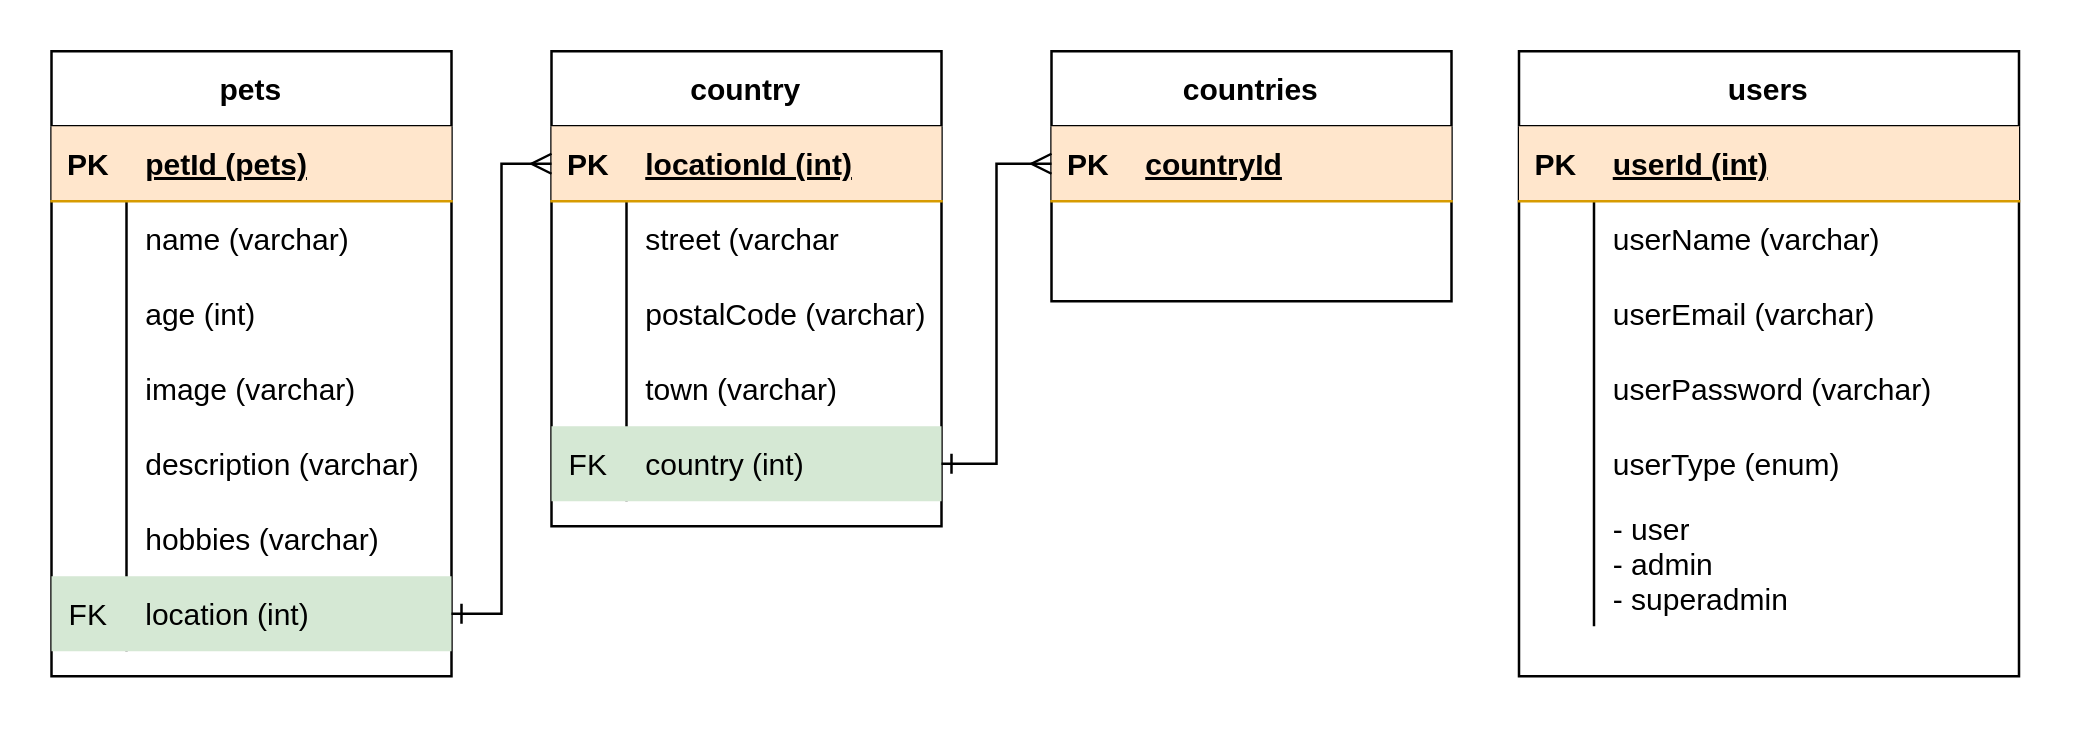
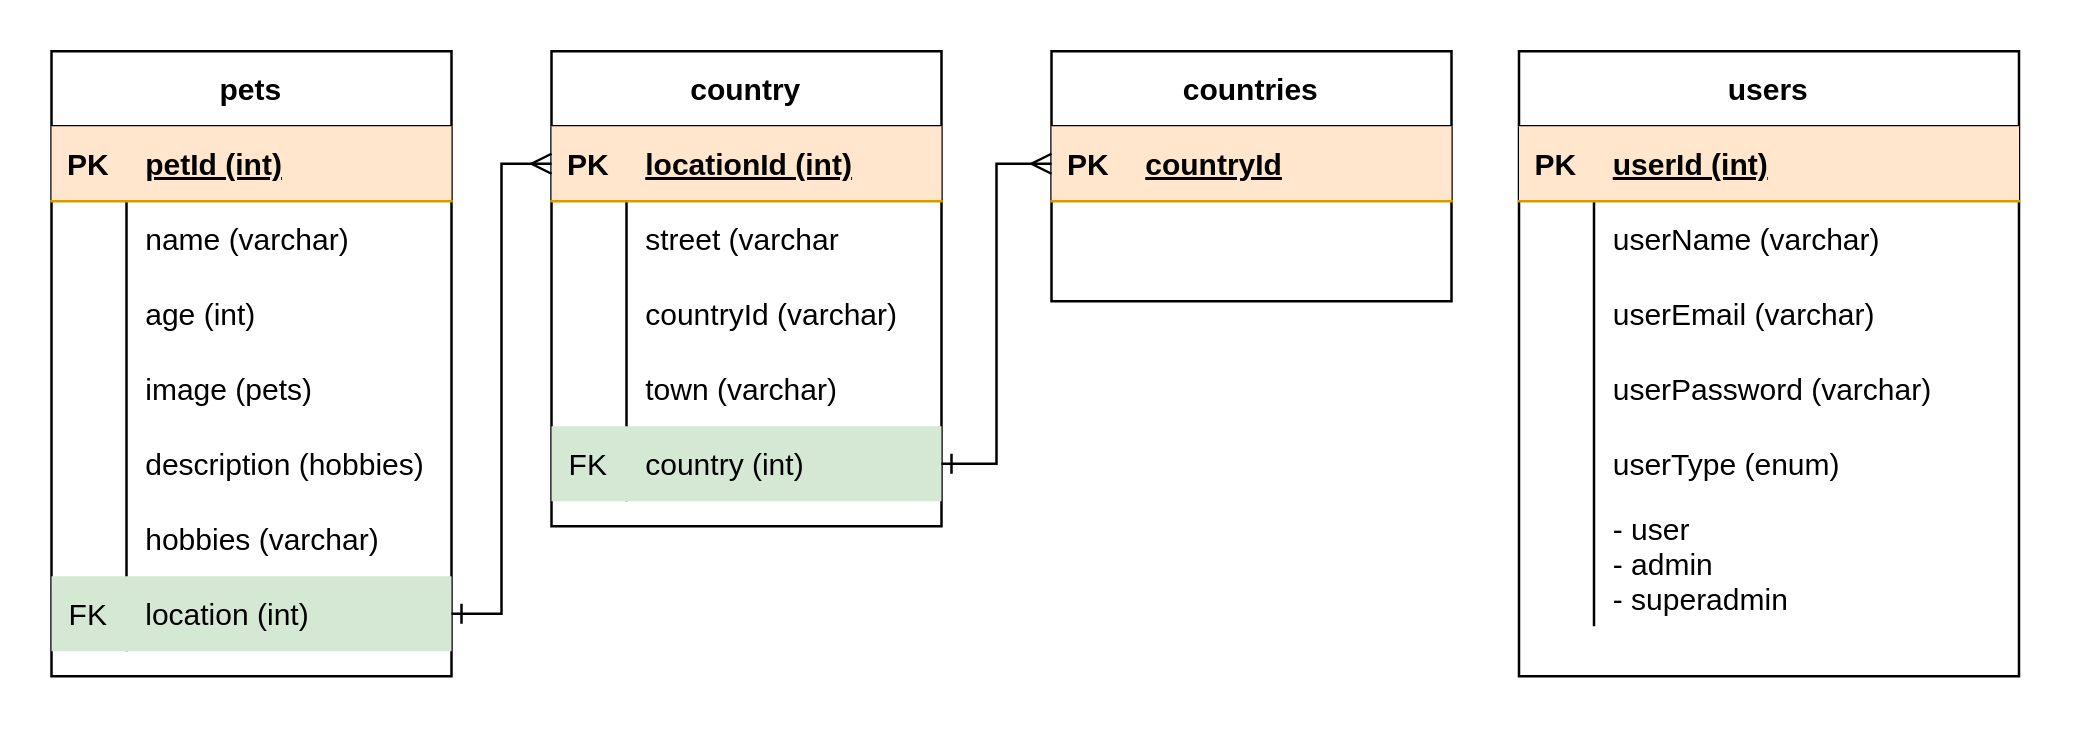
- <mxCell id="5" value="petId (pets)" style="shape=partialRectangle;connectable=0;fillColor=none;top=0;left=0;bottom=0;right=0;align=left;spacingLeft=6;fontStyle=5;overflow=hidden;" vertex="1" parent="3"><mxGeometry x="30" width="130" height="30" as="geometry" /></mxCell>
+ <mxCell id="5" value="petId (int)" style="shape=partialRectangle;connectable=0;fillColor=none;top=0;left=0;bottom=0;right=0;align=left;spacingLeft=6;fontStyle=5;overflow=hidden;" vertex="1" parent="3"><mxGeometry x="30" width="130" height="30" as="geometry" /></mxCell>
- <mxCell id="33" value="postalCode (varchar)" style="shape=partialRectangle;connectable=0;fillColor=none;top=0;left=0;bottom=0;right=0;align=left;spacingLeft=6;overflow=hidden;" vertex="1" parent="31"><mxGeometry x="30" width="126" height="30" as="geometry" /></mxCell>
+ <mxCell id="33" value="countryId (varchar)" style="shape=partialRectangle;connectable=0;fillColor=none;top=0;left=0;bottom=0;right=0;align=left;spacingLeft=6;overflow=hidden;" vertex="1" parent="31"><mxGeometry x="30" width="126" height="30" as="geometry" /></mxCell>
- <mxCell id="14" value="image (varchar)" style="shape=partialRectangle;connectable=0;fillColor=none;top=0;left=0;bottom=0;right=0;align=left;spacingLeft=6;overflow=hidden;" vertex="1" parent="12"><mxGeometry x="30" width="130" height="30" as="geometry" /></mxCell>
+ <mxCell id="14" value="image (pets)" style="shape=partialRectangle;connectable=0;fillColor=none;top=0;left=0;bottom=0;right=0;align=left;spacingLeft=6;overflow=hidden;" vertex="1" parent="12"><mxGeometry x="30" width="130" height="30" as="geometry" /></mxCell>
- <mxCell id="17" value="description (varchar)" style="shape=partialRectangle;connectable=0;fillColor=none;top=0;left=0;bottom=0;right=0;align=left;spacingLeft=6;overflow=hidden;" vertex="1" parent="15"><mxGeometry x="30" width="130" height="30" as="geometry" /></mxCell>
+ <mxCell id="17" value="description (hobbies)" style="shape=partialRectangle;connectable=0;fillColor=none;top=0;left=0;bottom=0;right=0;align=left;spacingLeft=6;overflow=hidden;" vertex="1" parent="15"><mxGeometry x="30" width="130" height="30" as="geometry" /></mxCell>
